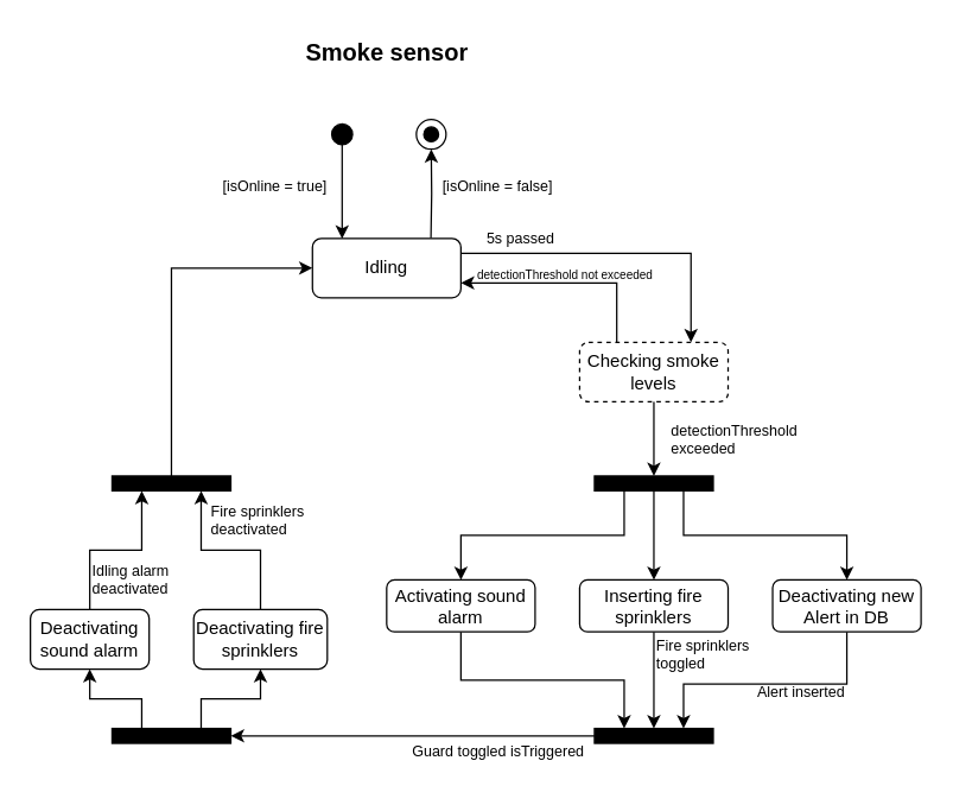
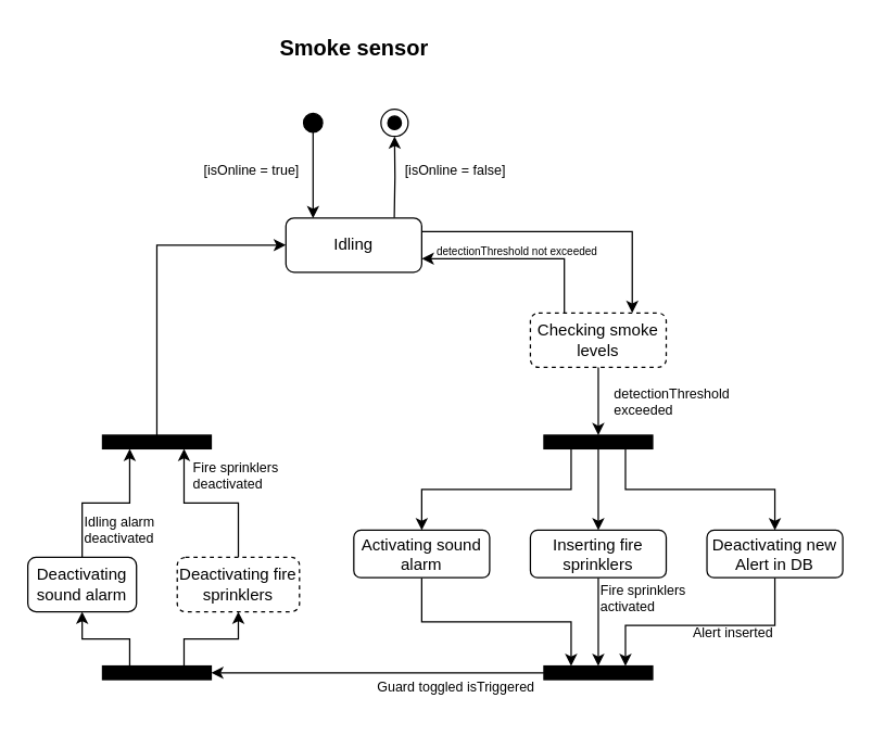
- <mxCell id="19" value="5s passed" style="text;html=1;align=center;verticalAlign=middle;resizable=0;points=[];autosize=1;strokeColor=none;fillColor=none;fontSize=10;" parent="1" vertex="1"><mxGeometry x="315" y="145" width="70" height="30" as="geometry" /></mxCell>
- <mxCell id="35" value="Deactivating fire sprinklers" style="rounded=1;whiteSpace=wrap;html=1;" vertex="1" parent="1"><mxGeometry x="130" y="410" width="90" height="40" as="geometry" /></mxCell>
+ <mxCell id="35" value="Deactivating fire sprinklers" style="rounded=1;whiteSpace=wrap;html=1;dashed=1;" vertex="1" parent="1"><mxGeometry x="130" y="410" width="90" height="40" as="geometry" /></mxCell>
- <mxCell id="13" value="&lt;div style=&quot;font-size: 10px;&quot;&gt;Fire sprinklers&lt;/div&gt;&lt;div style=&quot;font-size: 10px;&quot;&gt;toggled&lt;/div&gt;" style="text;html=1;align=left;verticalAlign=middle;resizable=0;points=[];autosize=1;strokeColor=none;fillColor=none;fontSize=10;" parent="1" vertex="1"><mxGeometry x="440" y="420" width="90" height="40" as="geometry" /></mxCell>
+ <mxCell id="13" value="&lt;div style=&quot;font-size: 10px;&quot;&gt;Fire sprinklers&lt;/div&gt;&lt;div style=&quot;font-size: 10px;&quot;&gt;activated&lt;/div&gt;" style="text;html=1;align=left;verticalAlign=middle;resizable=0;points=[];autosize=1;strokeColor=none;fillColor=none;fontSize=10;" parent="1" vertex="1"><mxGeometry x="440" y="420" width="90" height="40" as="geometry" /></mxCell>
